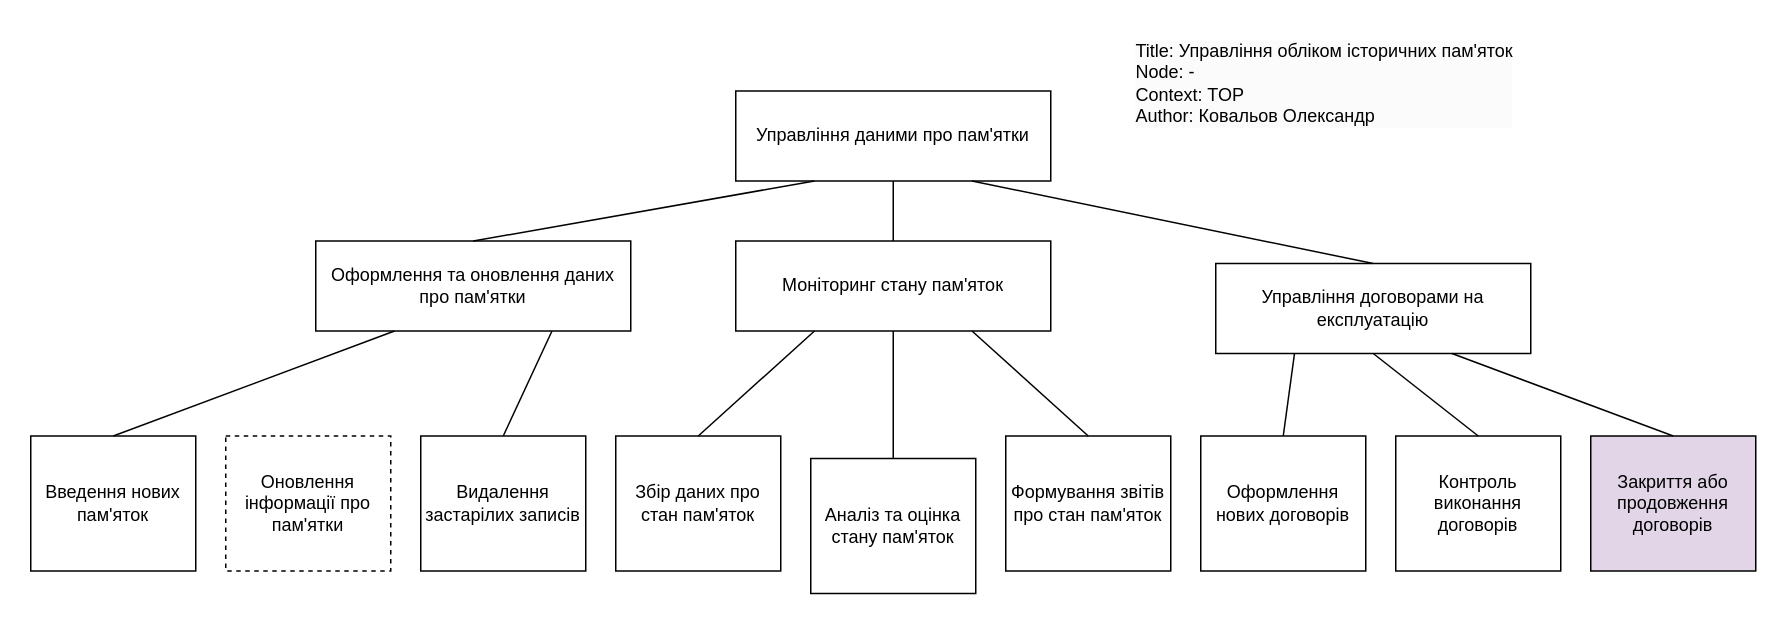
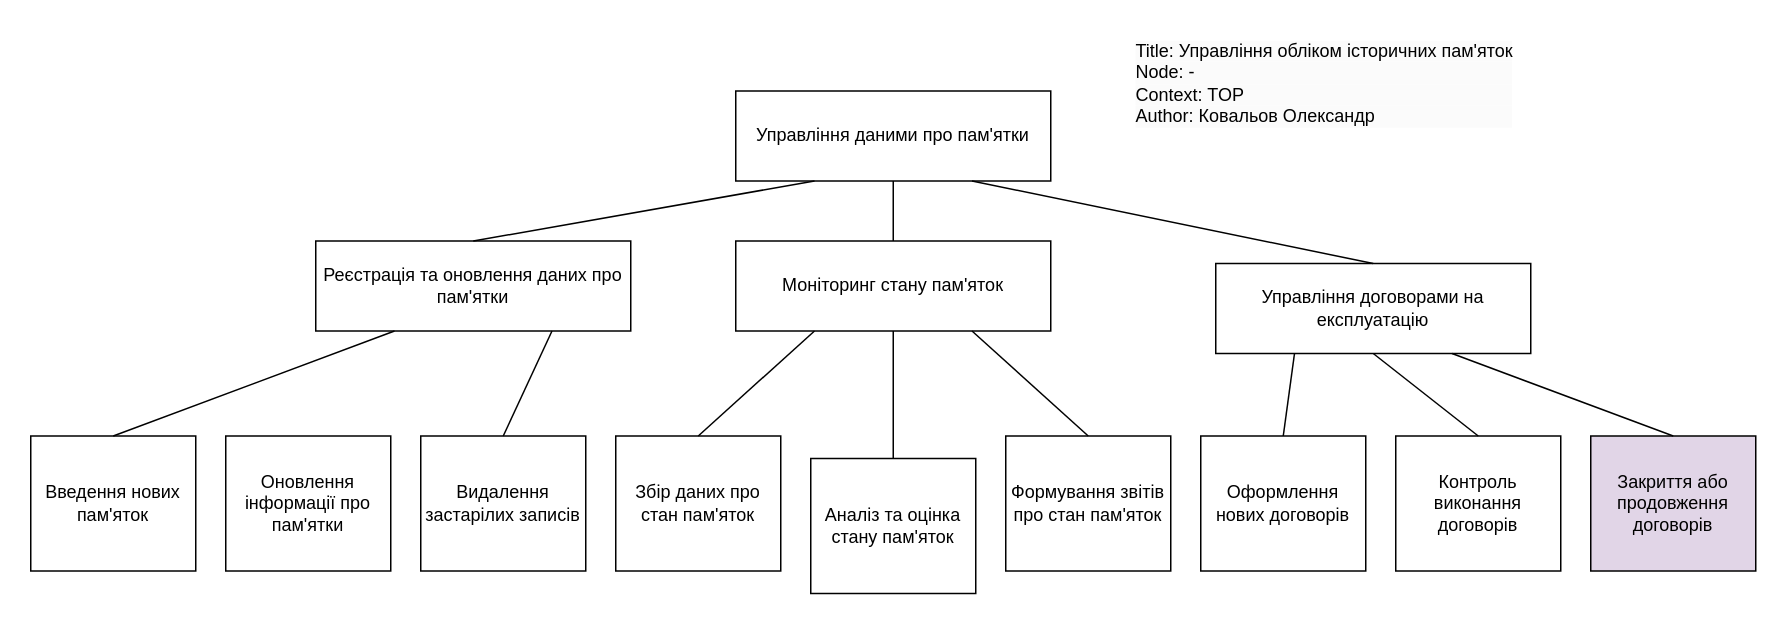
- <mxCell id="4" value="Оформлення та оновлення даних про пам'ятки" style="rounded=0;whiteSpace=wrap;html=1;" parent="1" vertex="1"><mxGeometry x="210" y="160" width="210" height="60" as="geometry" /></mxCell>
+ <mxCell id="4" value="Реєстрація та оновлення даних про пам'ятки" style="rounded=0;whiteSpace=wrap;html=1;" parent="1" vertex="1"><mxGeometry x="210" y="160" width="210" height="60" as="geometry" /></mxCell>
- <mxCell id="8" value="Оновлення інформації про пам'ятки" style="rounded=0;whiteSpace=wrap;html=1;dashed=1;" parent="1" vertex="1"><mxGeometry y="290" width="110" height="90" as="geometry" x="150" /></mxCell>
+ <mxCell id="8" value="Оновлення інформації про пам'ятки" style="rounded=0;whiteSpace=wrap;html=1;" parent="1" vertex="1"><mxGeometry y="290" width="110" height="90" as="geometry" x="150" /></mxCell>
